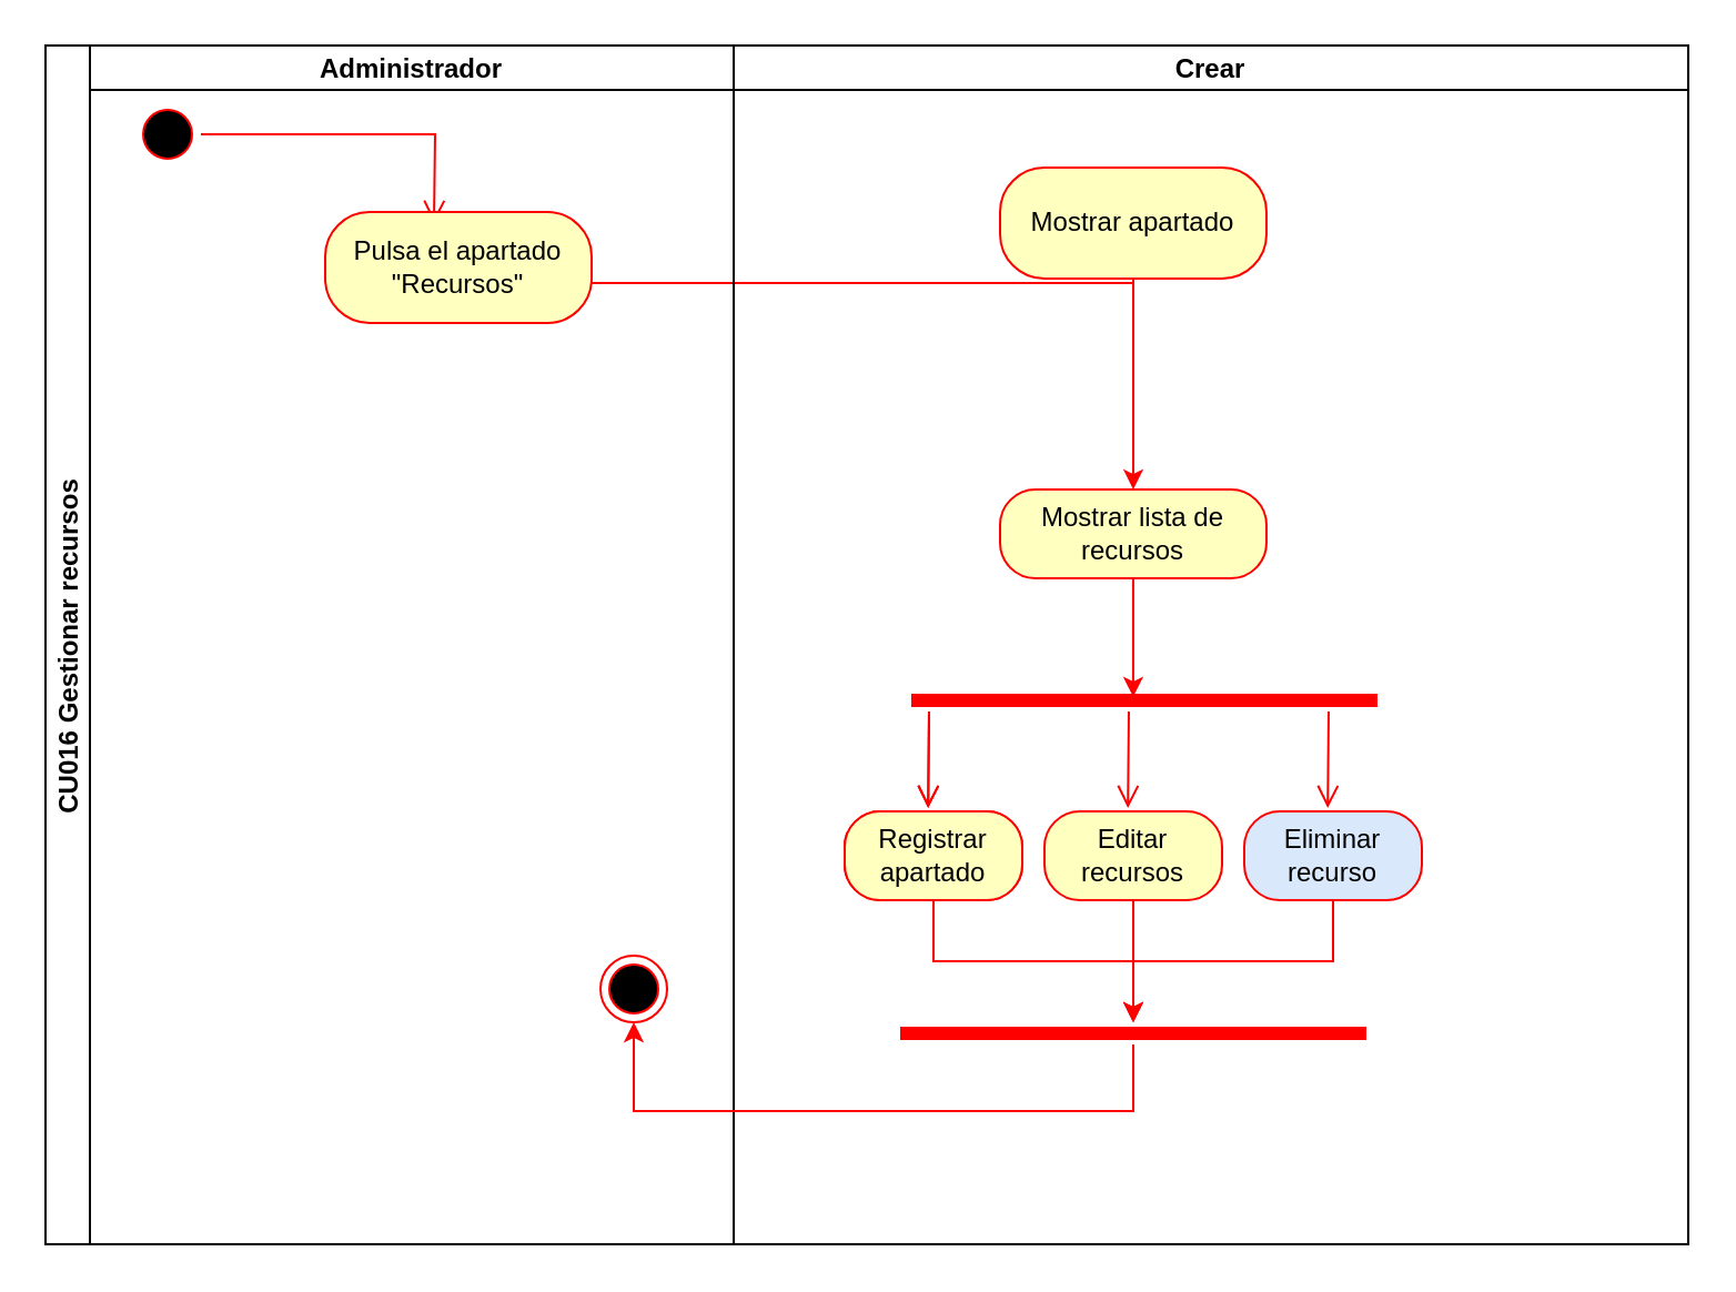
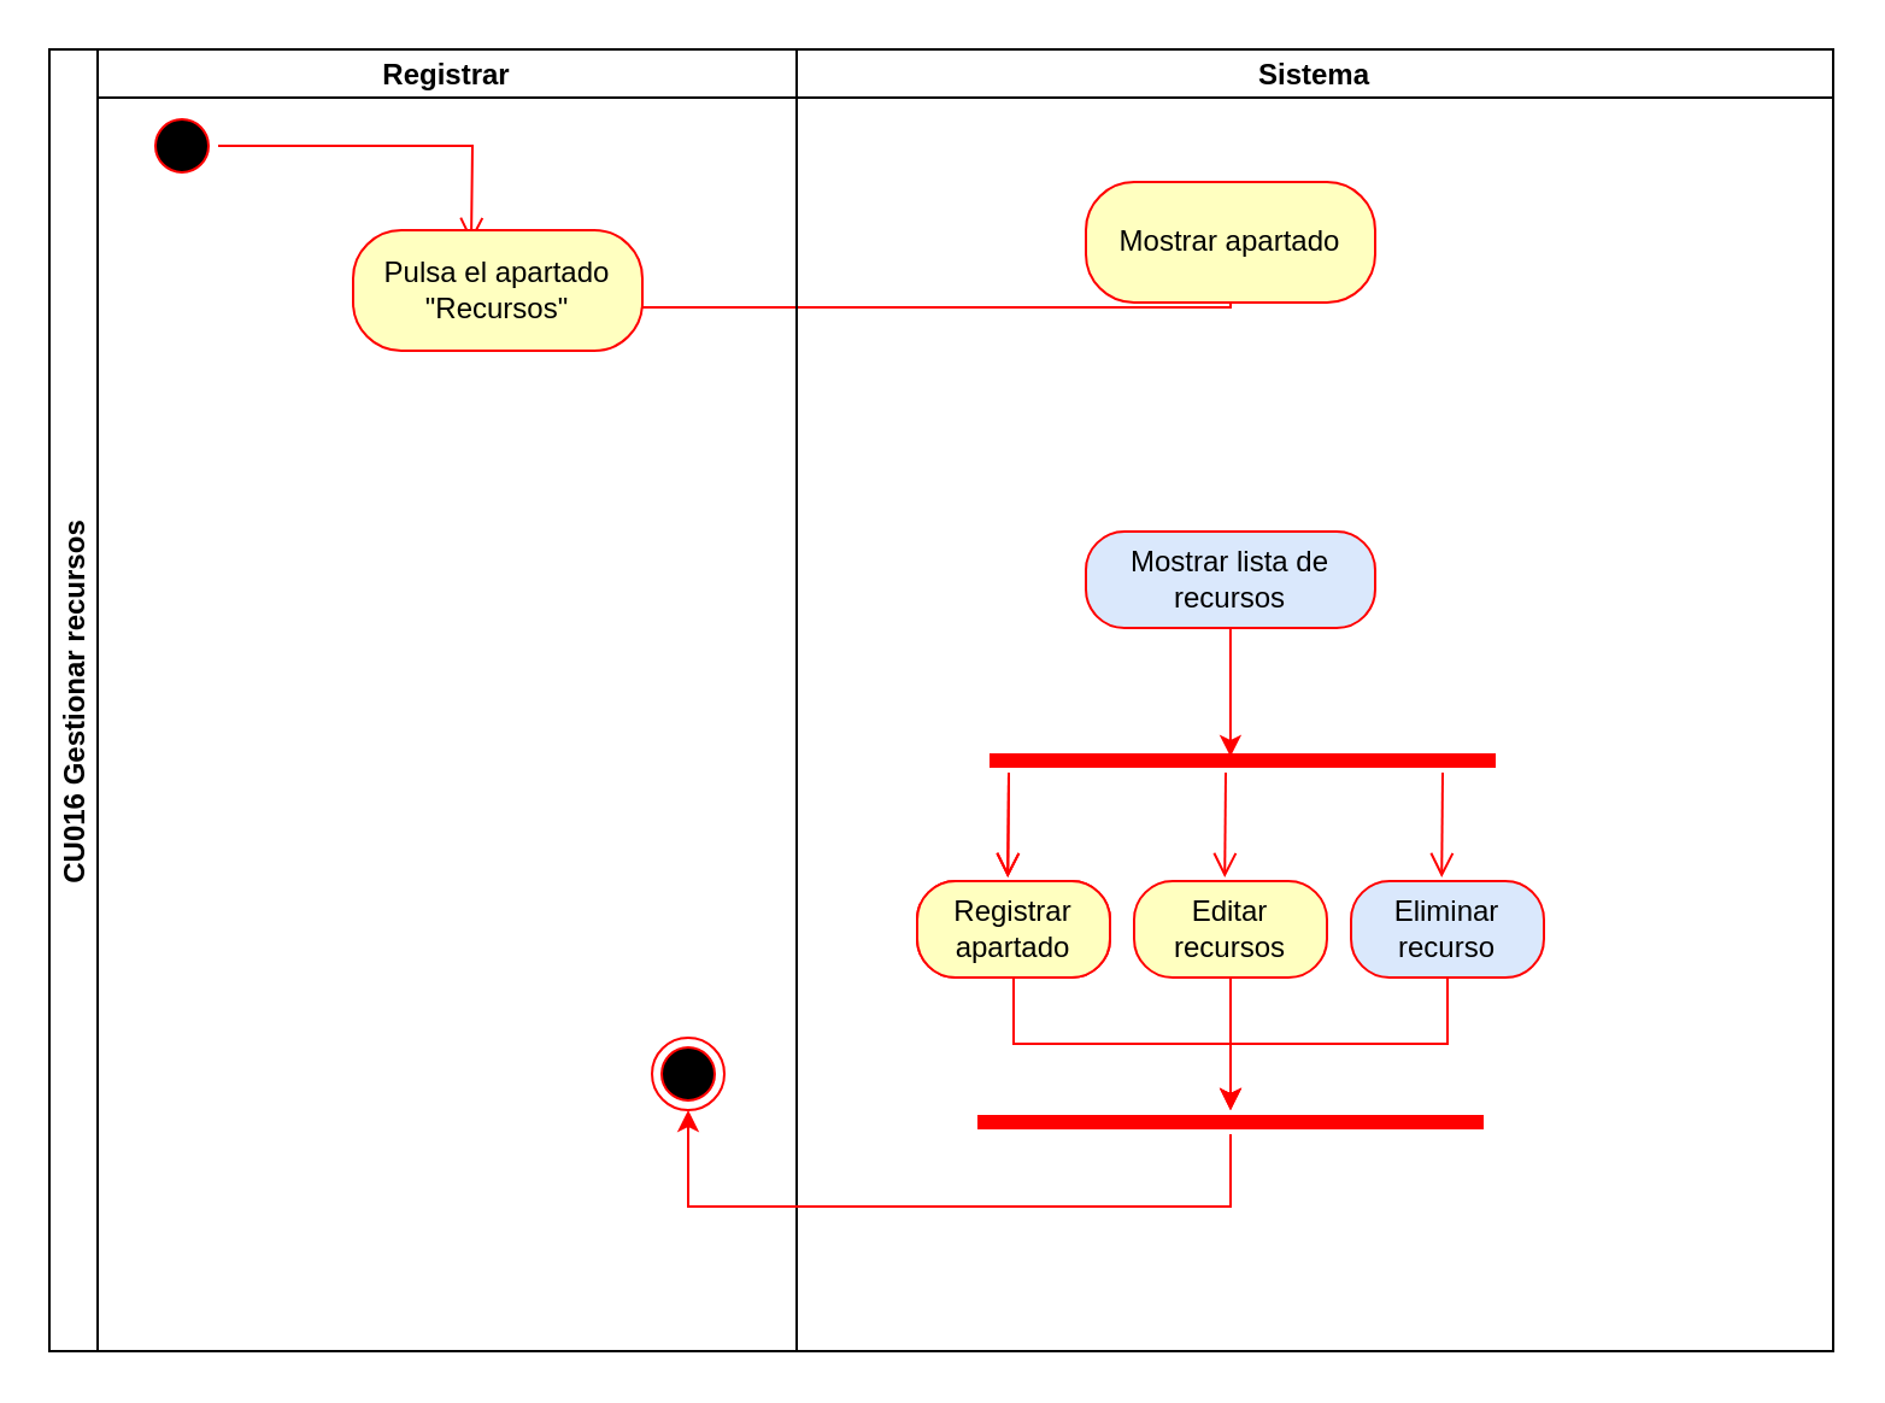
- <mxCell id="3" value="Administrador" style="swimlane;startSize=20;" vertex="1" parent="2"><mxGeometry x="20" width="290" height="540" as="geometry" /></mxCell>
+ <mxCell id="3" value="Registrar" style="swimlane;startSize=20;" vertex="1" parent="2"><mxGeometry x="20" width="290" height="540" as="geometry" /></mxCell>
- <mxCell id="9" value="Crear" style="swimlane;startSize=20;" vertex="1" parent="2"><mxGeometry x="310" width="430" height="540" as="geometry" /></mxCell>
+ <mxCell id="9" value="Sistema" style="swimlane;startSize=20;" vertex="1" parent="2"><mxGeometry x="310" width="430" height="540" as="geometry" /></mxCell>
- <mxCell id="10" style="edgeStyle=orthogonalEdgeStyle;rounded=0;orthogonalLoop=1;jettySize=auto;html=1;entryX=0.5;entryY=0;entryDx=0;entryDy=0;strokeColor=light-dark(#ff0000, #ededed);" edge="1" parent="9" source="11" target="12"><mxGeometry relative="1" as="geometry" /></mxCell>
- <mxCell id="12" value="Mostrar lista de recursos" style="rounded=1;whiteSpace=wrap;html=1;arcSize=40;fontColor=#000000;fillColor=#ffffc0;strokeColor=light-dark(#ff0000, #ededed);" vertex="1" parent="9"><mxGeometry x="120" y="200" width="120" height="40" as="geometry" /></mxCell>
+ <mxCell id="12" value="Mostrar lista de recursos" style="rounded=1;whiteSpace=wrap;html=1;arcSize=40;fontColor=#000000;fillColor=#dae8fc;strokeColor=light-dark(#ff0000, #ededed);" vertex="1" parent="9"><mxGeometry x="120" y="200" width="120" height="40" as="geometry" /></mxCell>
